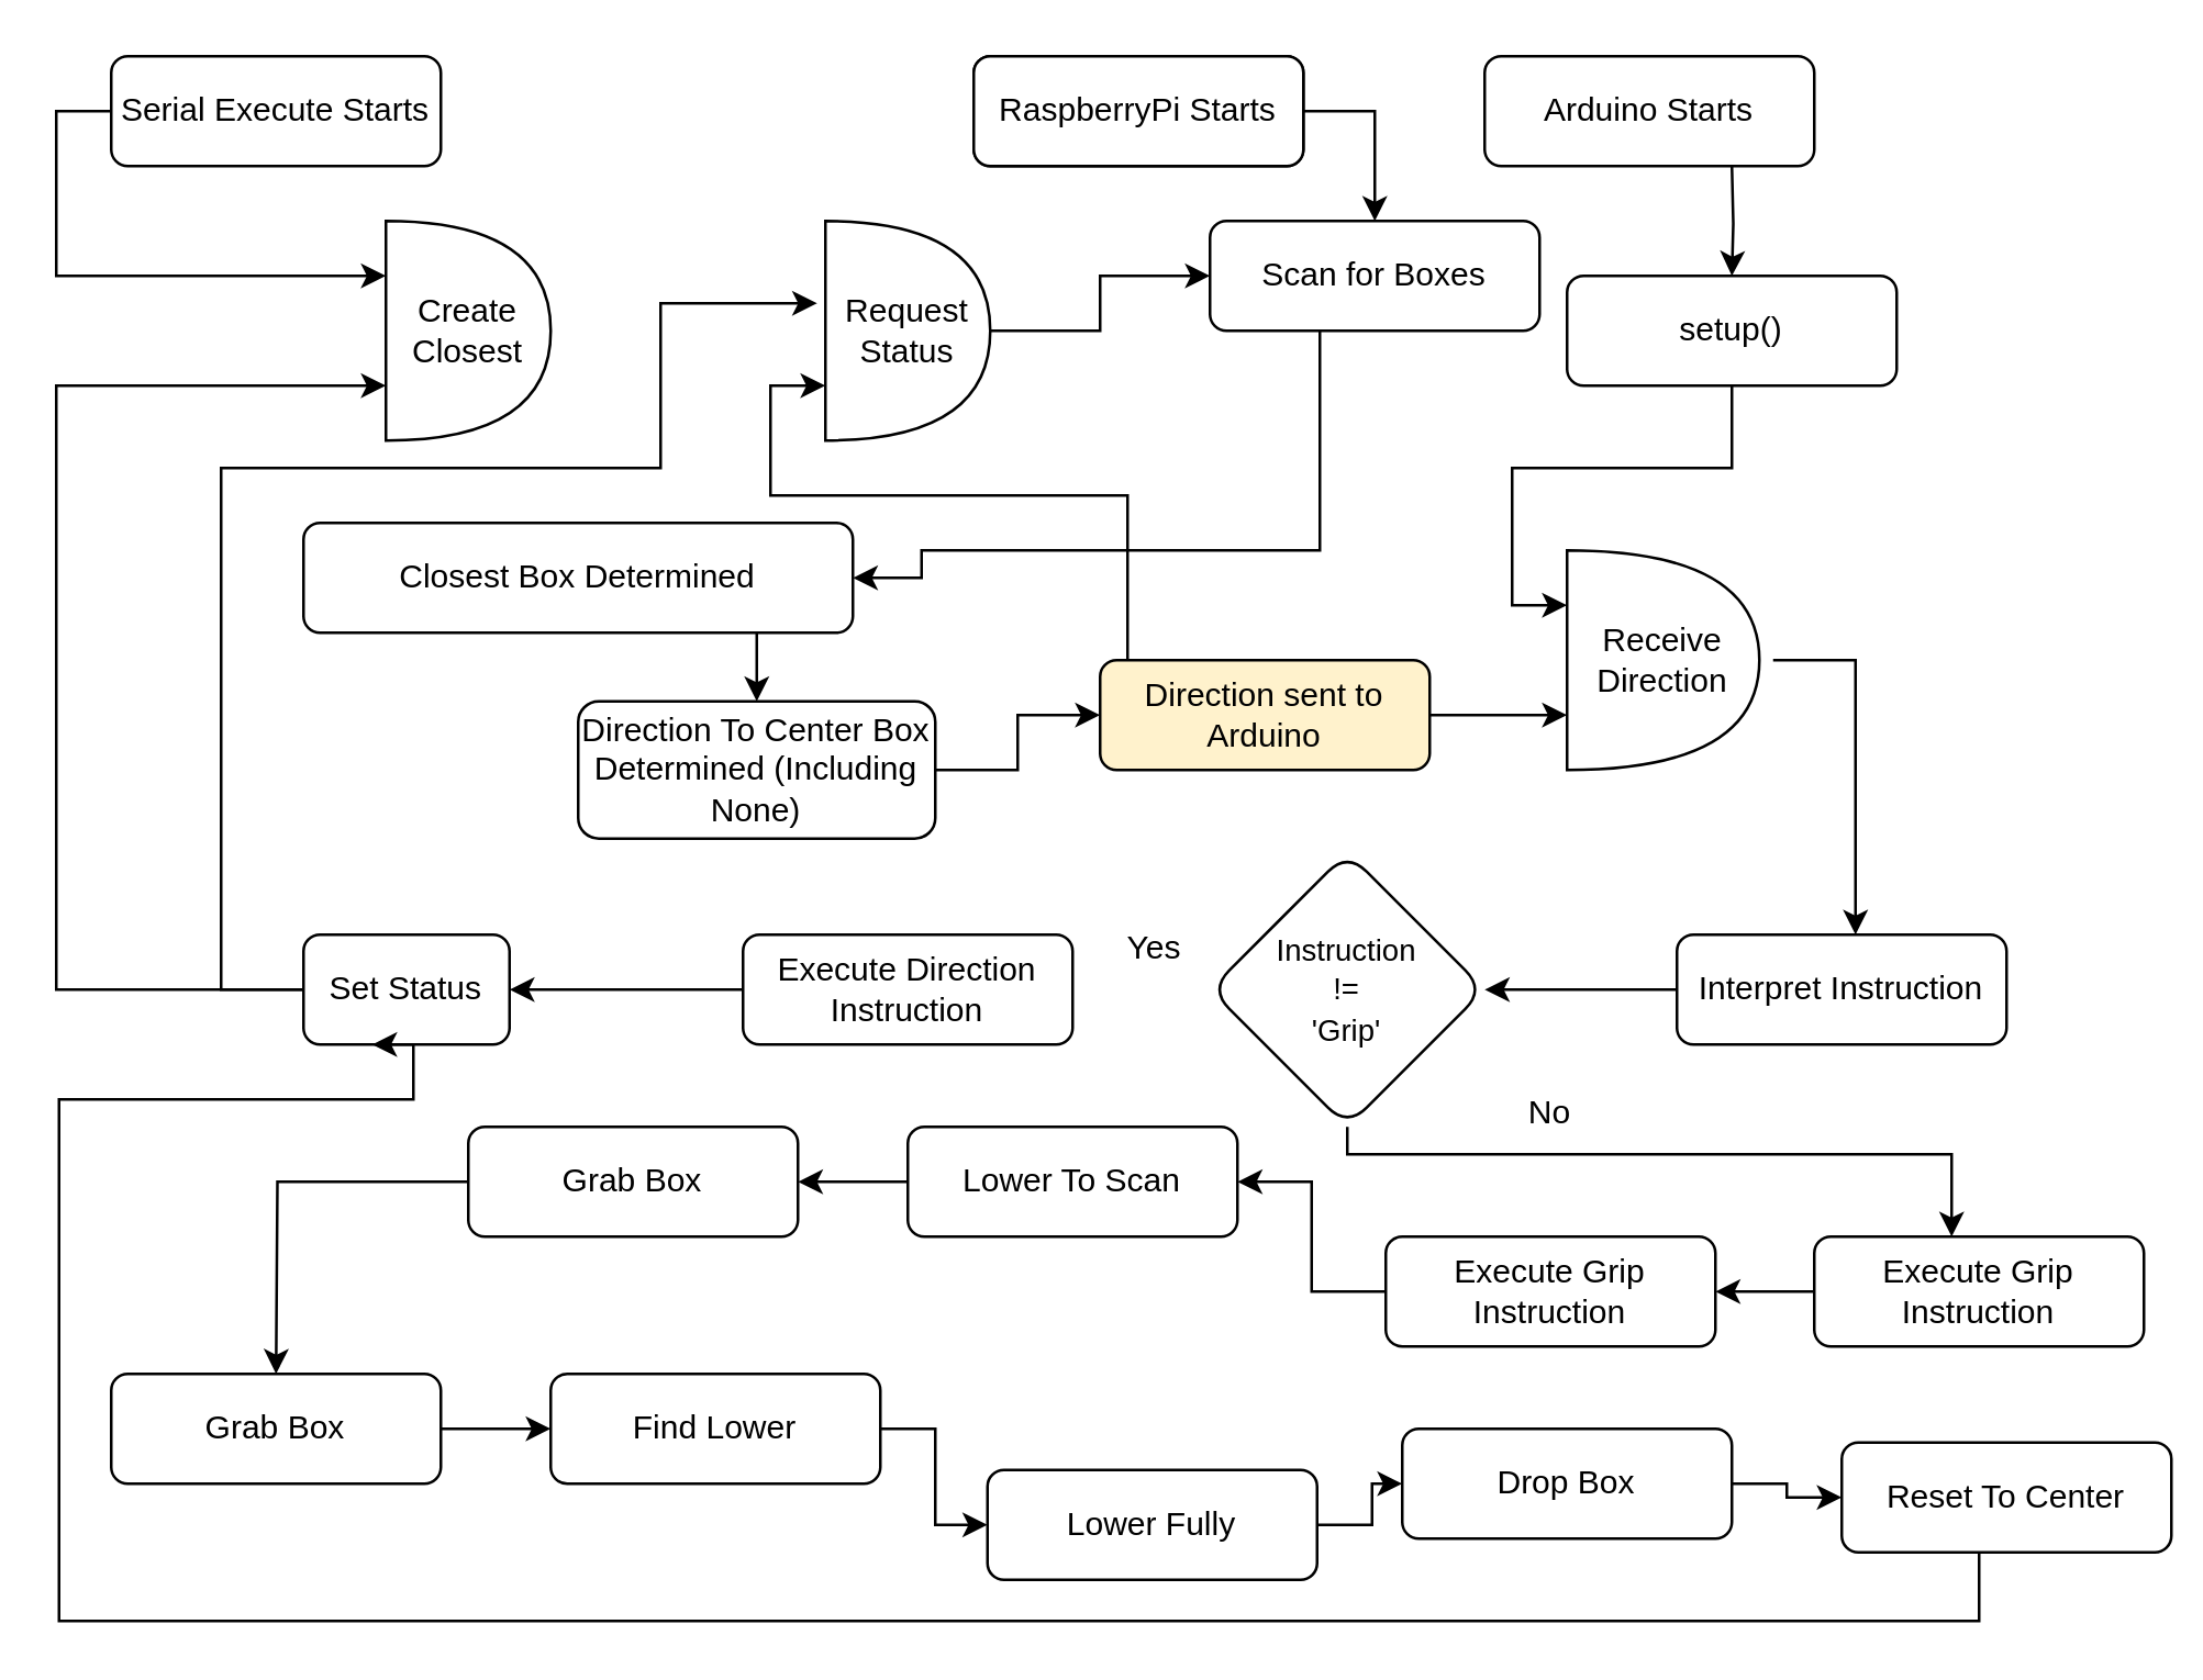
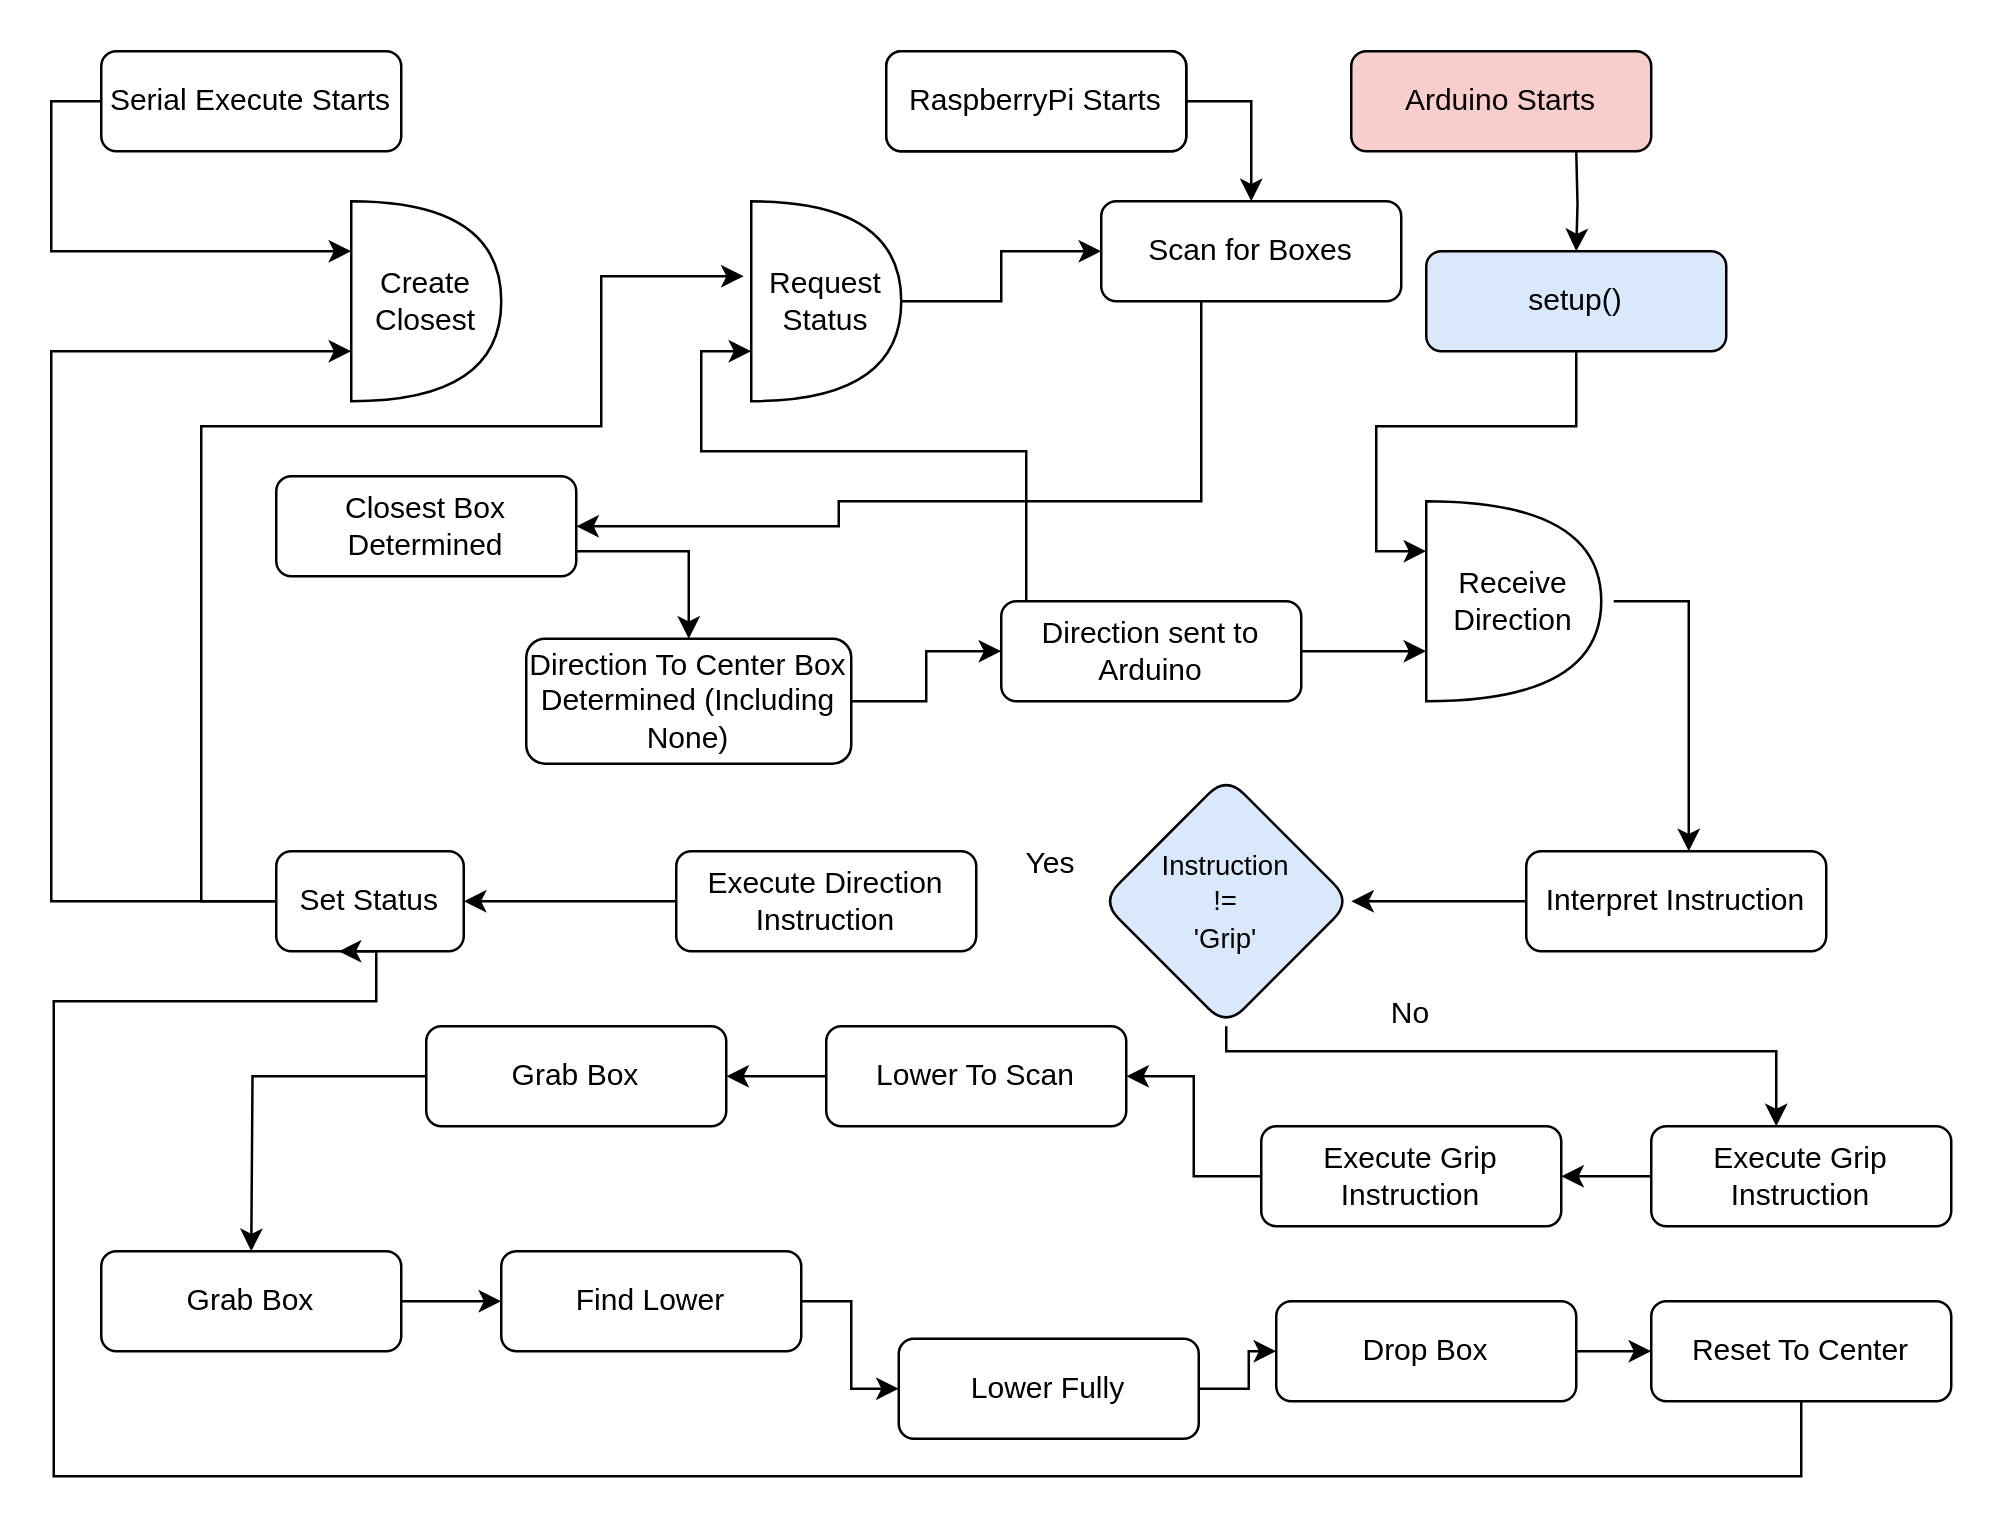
- <mxCell id="8" value="Arduino Starts" style="rounded=1;whiteSpace=wrap;html=1;fontSize=12;glass=0;strokeWidth=1;shadow=0;" vertex="1" parent="1"><mxGeometry x="540" y="20" width="120" height="40" as="geometry" /></mxCell>
+ <mxCell id="8" value="Arduino Starts" style="rounded=1;whiteSpace=wrap;html=1;fontSize=12;glass=0;strokeWidth=1;shadow=0;fillColor=#f8cecc;" vertex="1" parent="1"><mxGeometry x="540" y="20" width="120" height="40" as="geometry" /></mxCell>
- <mxCell id="10" value="setup()" style="rounded=1;whiteSpace=wrap;html=1;fontSize=12;glass=0;strokeWidth=1;shadow=0;" vertex="1" parent="1"><mxGeometry x="570" y="100" width="120" height="40" as="geometry" /></mxCell>
+ <mxCell id="10" value="setup()" style="rounded=1;whiteSpace=wrap;html=1;fontSize=12;glass=0;strokeWidth=1;shadow=0;fillColor=#dae8fc;" vertex="1" parent="1"><mxGeometry x="570" y="100" width="120" height="40" as="geometry" /></mxCell>
- <mxCell id="14" value="Closest Box Determined" style="rounded=1;whiteSpace=wrap;html=1;fontSize=12;glass=0;strokeWidth=1;shadow=0;" vertex="1" parent="1"><mxGeometry x="110" y="190" width="200" height="40" as="geometry" /></mxCell>
+ <mxCell id="14" value="Closest Box Determined" style="rounded=1;whiteSpace=wrap;html=1;fontSize=12;glass=0;strokeWidth=1;shadow=0;" vertex="1" parent="1"><mxGeometry x="110" y="190" width="120" height="40" as="geometry" /></mxCell>
- <mxCell id="18" value="Direction sent to Arduino" style="rounded=1;whiteSpace=wrap;html=1;fontSize=12;glass=0;strokeWidth=1;shadow=0;fillColor=#fff2cc;" vertex="1" parent="1"><mxGeometry x="400" y="240" width="120" height="40" as="geometry" /></mxCell>
+ <mxCell id="18" value="Direction sent to Arduino" style="rounded=1;whiteSpace=wrap;html=1;fontSize=12;glass=0;strokeWidth=1;shadow=0;" vertex="1" parent="1"><mxGeometry x="400" y="240" width="120" height="40" as="geometry" /></mxCell>
- <mxCell id="24" value="&lt;font style=&quot;font-size: 11px;&quot;&gt;Instruction&lt;br&gt;!=&lt;br&gt;'Grip'&lt;/font&gt;" style="rhombus;whiteSpace=wrap;html=1;rounded=1;glass=0;strokeWidth=1;shadow=0;" vertex="1" parent="1"><mxGeometry x="440" y="310" width="100" height="100" as="geometry" /></mxCell>
+ <mxCell id="24" value="&lt;font style=&quot;font-size: 11px;&quot;&gt;Instruction&lt;br&gt;!=&lt;br&gt;'Grip'&lt;/font&gt;" style="rhombus;whiteSpace=wrap;html=1;rounded=1;glass=0;strokeWidth=1;shadow=0;fillColor=#dae8fc;" vertex="1" parent="1"><mxGeometry x="440" y="310" width="100" height="100" as="geometry" /></mxCell>
- <mxCell id="45" value="Reset To Center" style="rounded=1;whiteSpace=wrap;html=1;fontSize=12;glass=0;strokeWidth=1;shadow=0;" vertex="1" parent="1"><mxGeometry x="670" y="525" width="120" height="40" as="geometry" /></mxCell>
+ <mxCell id="45" value="Reset To Center" style="rounded=1;whiteSpace=wrap;html=1;fontSize=12;glass=0;strokeWidth=1;shadow=0;" vertex="1" parent="1"><mxGeometry x="660" y="520" width="120" height="40" as="geometry" /></mxCell>
